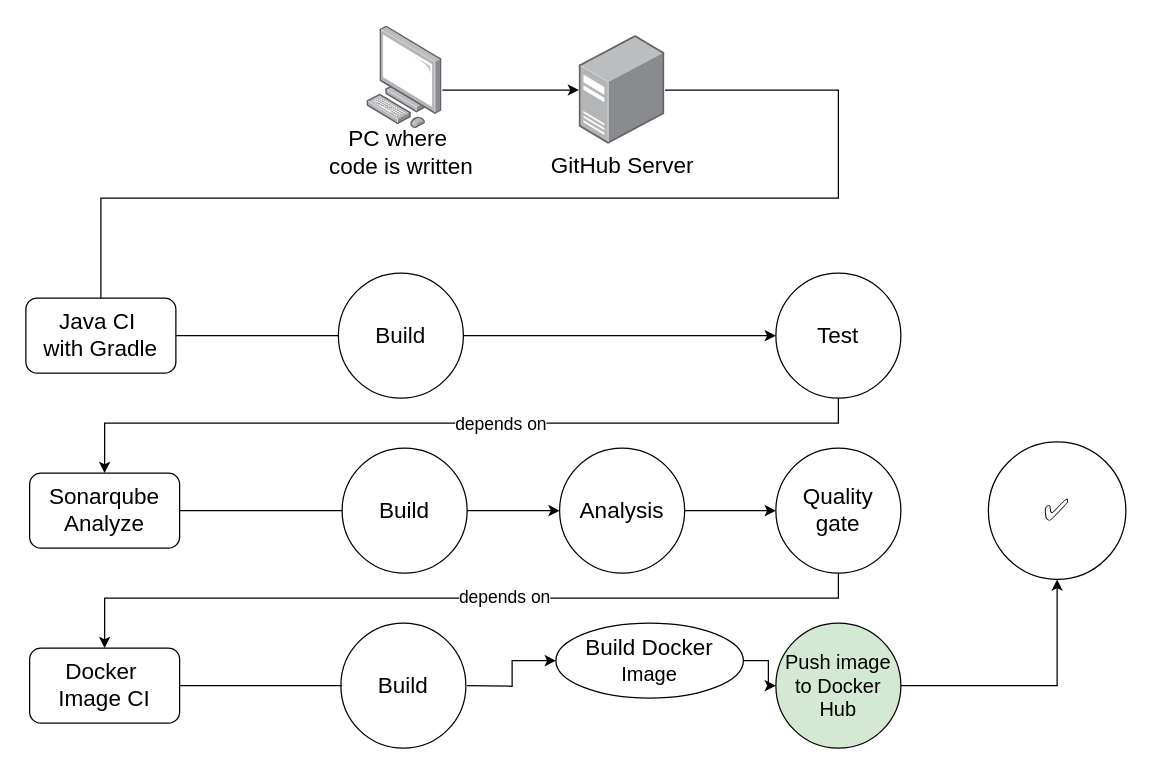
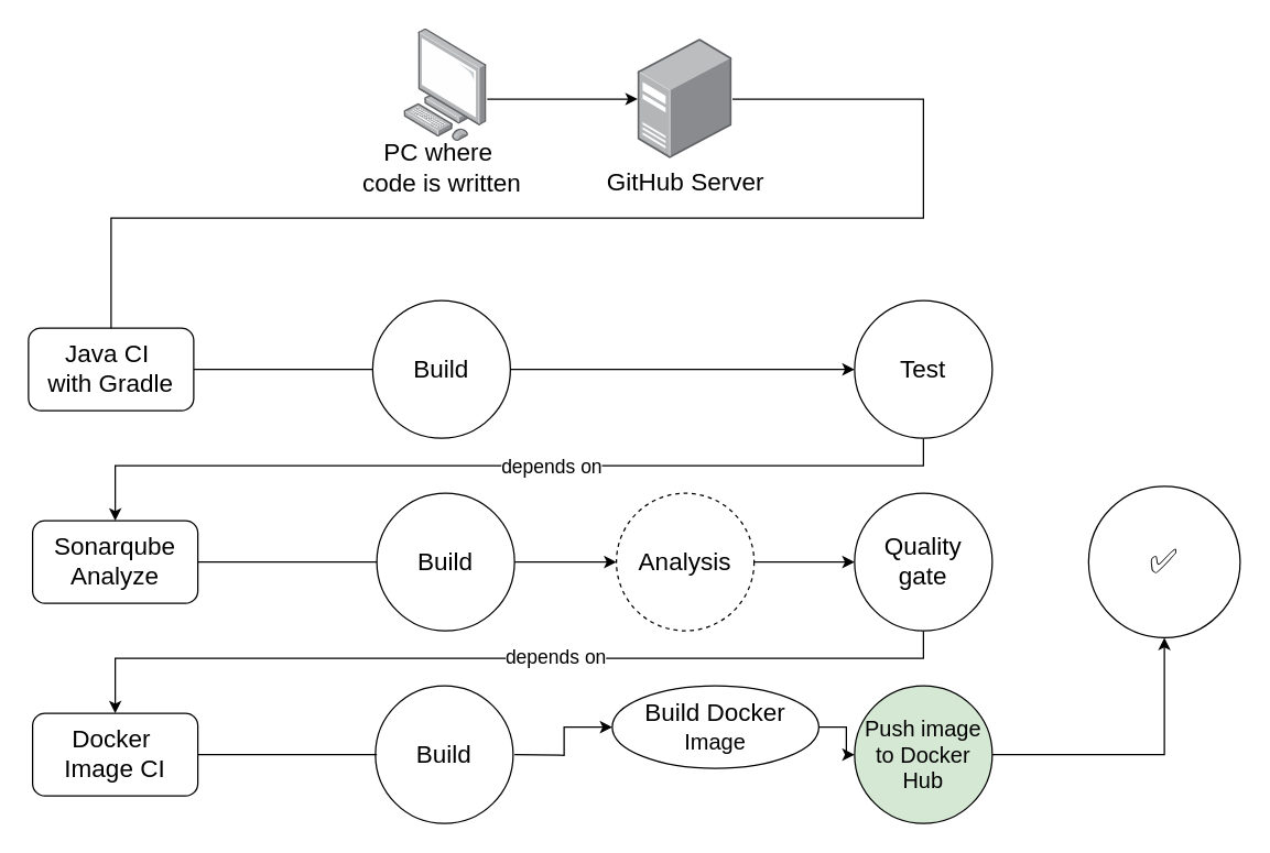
- <mxCell id="23" value="&lt;font style=&quot;font-size: 18px;&quot;&gt;Analysis&lt;/font&gt;" style="ellipse;whiteSpace=wrap;html=1;aspect=fixed;" parent="1" vertex="1"><mxGeometry x="447" y="358" width="100" height="100" as="geometry" /></mxCell>
+ <mxCell id="23" value="&lt;font style=&quot;font-size: 18px;&quot;&gt;Analysis&lt;/font&gt;" style="ellipse;whiteSpace=wrap;html=1;aspect=fixed;dashed=1;" parent="1" vertex="1"><mxGeometry x="447" y="358" width="100" height="100" as="geometry" /></mxCell>
